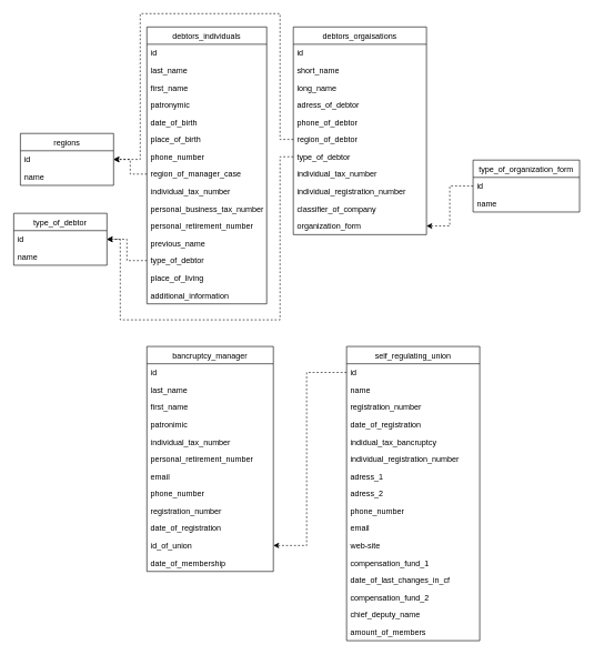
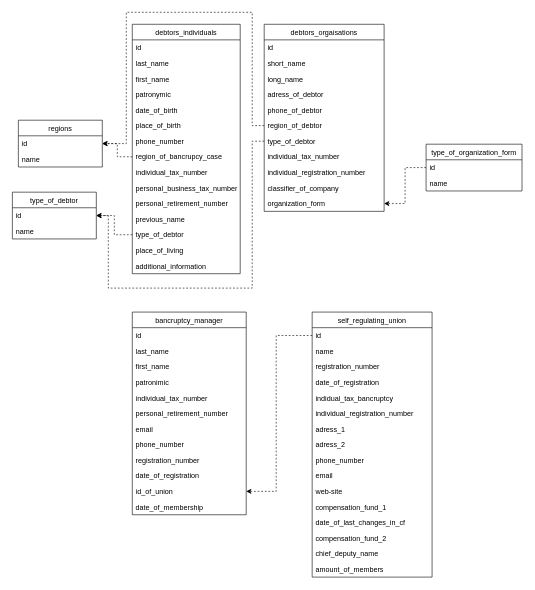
- <mxCell id="13" value="region_of_manager_case" style="text;strokeColor=none;fillColor=none;align=left;verticalAlign=top;spacingLeft=4;spacingRight=4;overflow=hidden;rotatable=0;points=[[0,0.5],[1,0.5]];portConstraint=eastwest;" parent="5" vertex="1"><mxGeometry y="208" width="180" height="26" as="geometry" /></mxCell>
+ <mxCell id="13" value="region_of_bancrupcy_case" style="text;strokeColor=none;fillColor=none;align=left;verticalAlign=top;spacingLeft=4;spacingRight=4;overflow=hidden;rotatable=0;points=[[0,0.5],[1,0.5]];portConstraint=eastwest;" parent="5" vertex="1"><mxGeometry y="208" width="180" height="26" as="geometry" /></mxCell>
